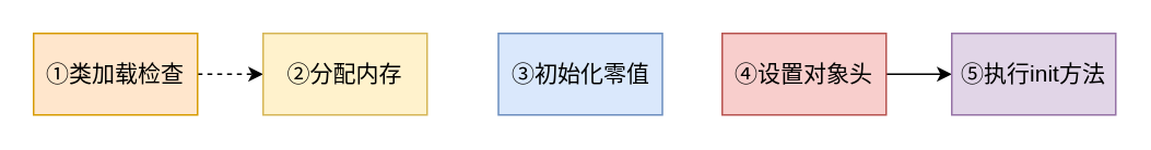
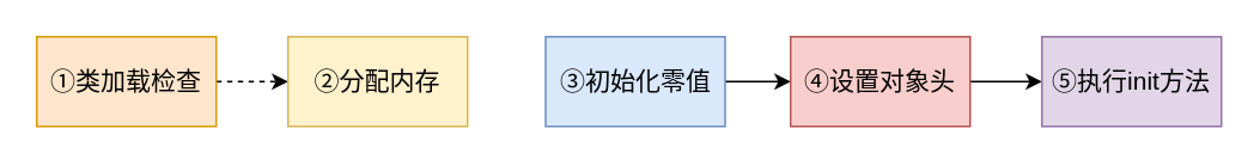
+ <mxCell id="5" value="" style="edgeStyle=orthogonalEdgeStyle;rounded=0;orthogonalLoop=1;jettySize=auto;html=1;" edge="1" parent="1" source="6" target="8"><mxGeometry relative="1" as="geometry" /></mxCell>
